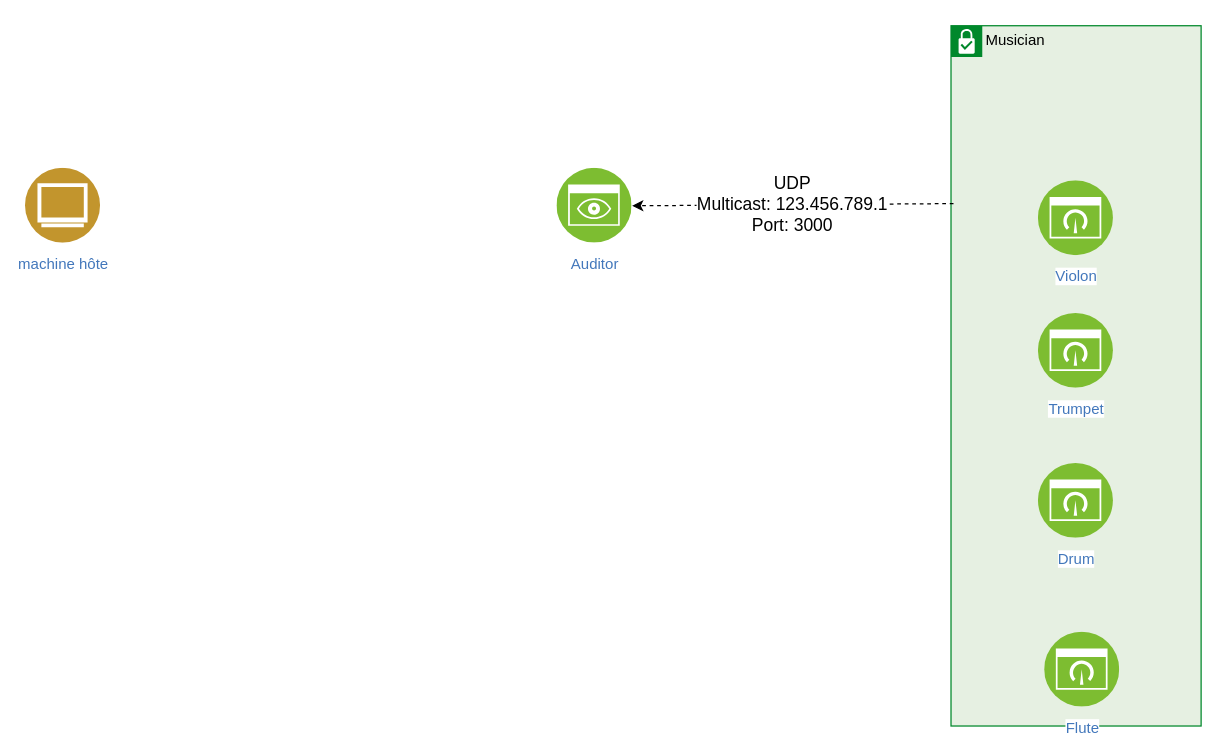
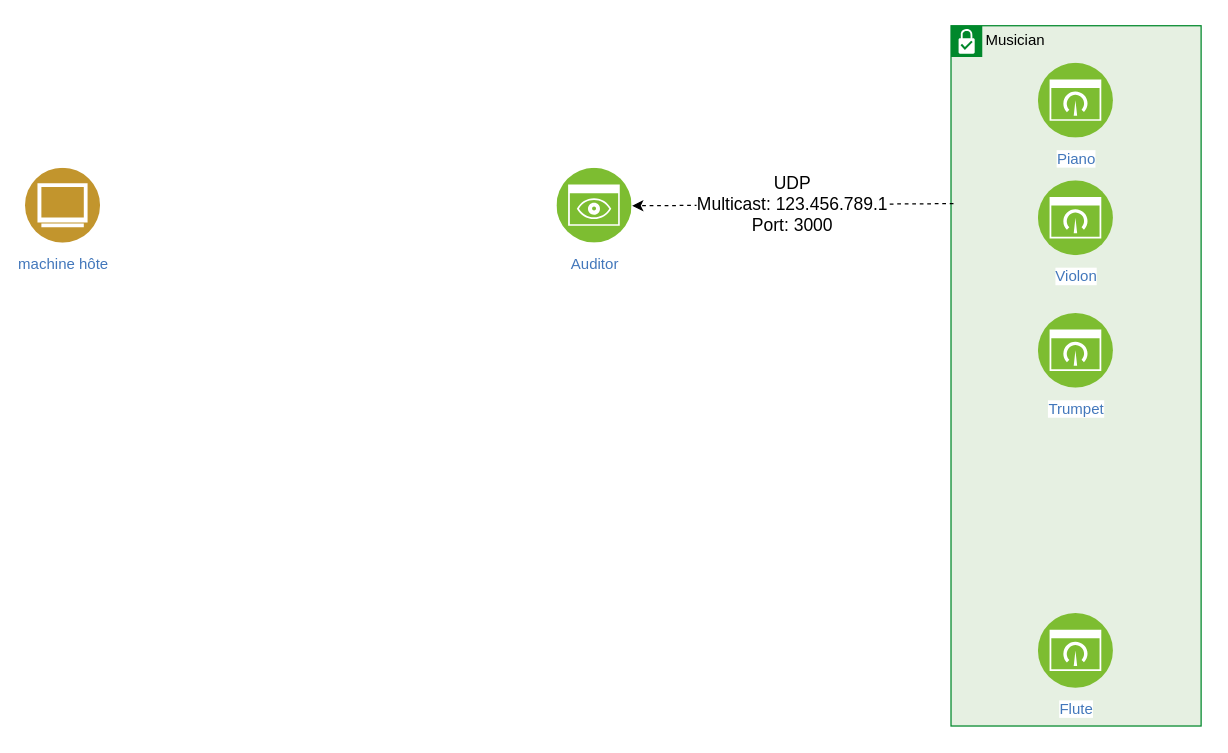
+ <mxCell id="6" value="Piano" style="aspect=fixed;perimeter=ellipsePerimeter;html=1;align=center;shadow=0;dashed=0;fontColor=#4277BB;labelBackgroundColor=#ffffff;fontSize=12;spacingTop=3;image;image=img/lib/ibm/infrastructure/dashboard.svg;" vertex="1" parent="1"><mxGeometry x="830" y="50" width="60" height="60" as="geometry" /></mxCell>
- <mxCell id="8" value="Drum" style="aspect=fixed;perimeter=ellipsePerimeter;html=1;align=center;shadow=0;dashed=0;fontColor=#4277BB;labelBackgroundColor=#ffffff;fontSize=12;spacingTop=3;image;image=img/lib/ibm/infrastructure/dashboard.svg;" vertex="1" parent="1"><mxGeometry x="830" y="370" width="60" height="60" as="geometry" /></mxCell>
- <mxCell id="9" value="Flute" style="aspect=fixed;perimeter=ellipsePerimeter;html=1;align=center;shadow=0;dashed=0;fontColor=#4277BB;labelBackgroundColor=#ffffff;fontSize=12;spacingTop=3;image;image=img/lib/ibm/infrastructure/dashboard.svg;" vertex="1" parent="1"><mxGeometry x="835" y="505" width="60" height="60" as="geometry" /></mxCell>
+ <mxCell id="9" value="Flute" style="aspect=fixed;perimeter=ellipsePerimeter;html=1;align=center;shadow=0;dashed=0;fontColor=#4277BB;labelBackgroundColor=#ffffff;fontSize=12;spacingTop=3;image;image=img/lib/ibm/infrastructure/dashboard.svg;" vertex="1" parent="1"><mxGeometry x="830" y="490" width="60" height="60" as="geometry" /></mxCell>
